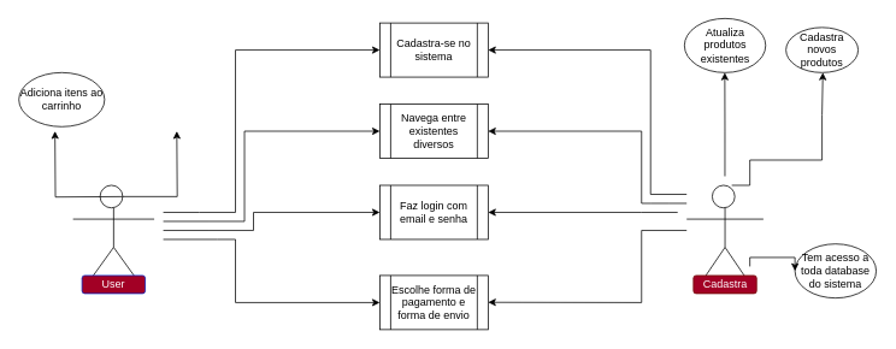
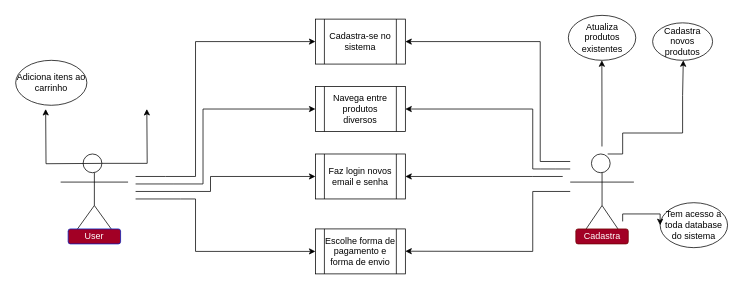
- <mxCell id="18" value="Navega entre existentes diversos" style="shape=process;whiteSpace=wrap;html=1;backgroundOutline=1;" vertex="1" parent="1"><mxGeometry x="420" y="115" width="120" height="60" as="geometry" /></mxCell>
+ <mxCell id="18" value="Navega entre produtos diversos" style="shape=process;whiteSpace=wrap;html=1;backgroundOutline=1;" vertex="1" parent="1"><mxGeometry x="420" y="115" width="120" height="60" as="geometry" /></mxCell>
- <mxCell id="19" value="Faz login com email e senha" style="shape=process;whiteSpace=wrap;html=1;backgroundOutline=1;" vertex="1" parent="1"><mxGeometry x="420" y="205" width="120" height="60" as="geometry" /></mxCell>
+ <mxCell id="19" value="Faz login novos email e senha" style="shape=process;whiteSpace=wrap;html=1;backgroundOutline=1;" vertex="1" parent="1"><mxGeometry x="420" y="205" width="120" height="60" as="geometry" /></mxCell>
